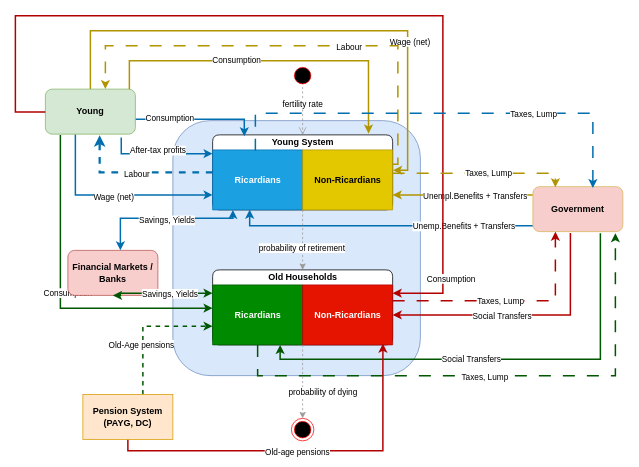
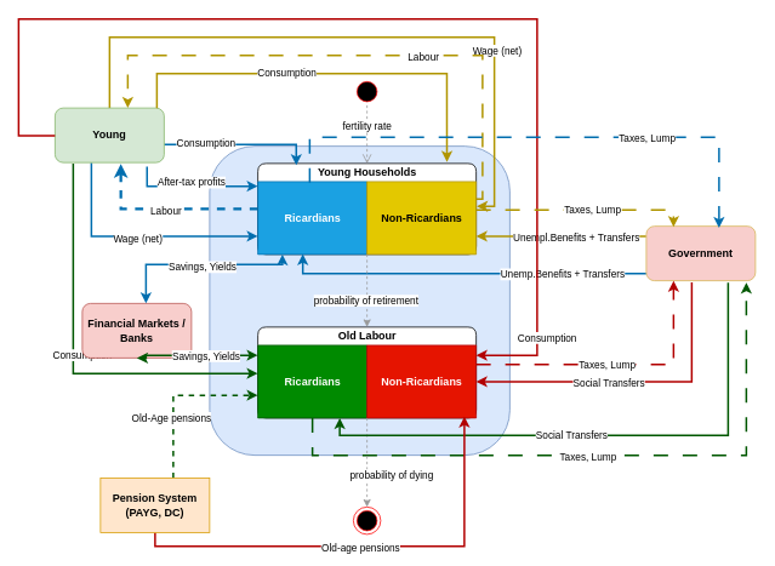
- <mxCell id="5" value="Young System" style="swimlane;childLayout=stackLayout;resizeParent=1;resizeParentMax=0;startSize=20;html=1;rounded=1;swimlaneLine=0;" parent="1" vertex="1"><mxGeometry x="283" y="179" width="240" height="100" as="geometry" /></mxCell>
+ <mxCell id="5" value="Young Households" style="swimlane;childLayout=stackLayout;resizeParent=1;resizeParentMax=0;startSize=20;html=1;rounded=1;swimlaneLine=0;" parent="1" vertex="1"><mxGeometry x="283" y="179" width="240" height="100" as="geometry" /></mxCell>
- <mxCell id="8" value="Old Households" style="swimlane;childLayout=stackLayout;resizeParent=1;resizeParentMax=0;startSize=20;html=1;rounded=1;swimlaneLine=0;" parent="1" vertex="1"><mxGeometry x="283" y="359" width="240" height="100" as="geometry" /></mxCell>
+ <mxCell id="8" value="Old Labour" style="swimlane;childLayout=stackLayout;resizeParent=1;resizeParentMax=0;startSize=20;html=1;rounded=1;swimlaneLine=0;" parent="1" vertex="1"><mxGeometry x="283" y="359" width="240" height="100" as="geometry" /></mxCell>
